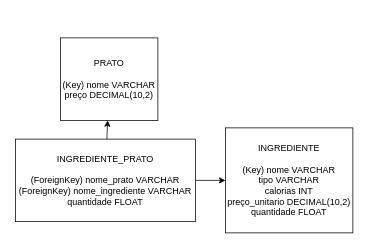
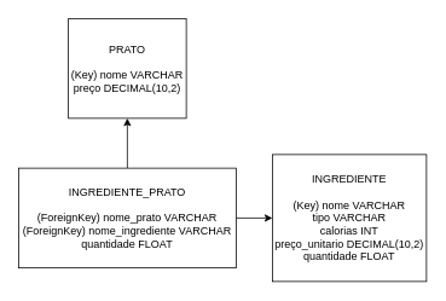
- <mxCell id="3" value="PRATO&lt;br&gt;&lt;br&gt;(Key) nome VARCHAR&lt;br&gt;preço DECIMAL(10,2)" style="rounded=0;whiteSpace=wrap;html=1;" parent="1" vertex="1"><mxGeometry x="80" y="50" width="130" height="110" as="geometry" /></mxCell>
+ <mxCell id="3" value="PRATO&lt;br&gt;&lt;br&gt;(Key) nome VARCHAR&lt;br&gt;preço DECIMAL(10,2)" style="rounded=0;whiteSpace=wrap;html=1;" parent="1" vertex="1"><mxGeometry x="75" y="20" width="130" height="110" as="geometry" /></mxCell>
